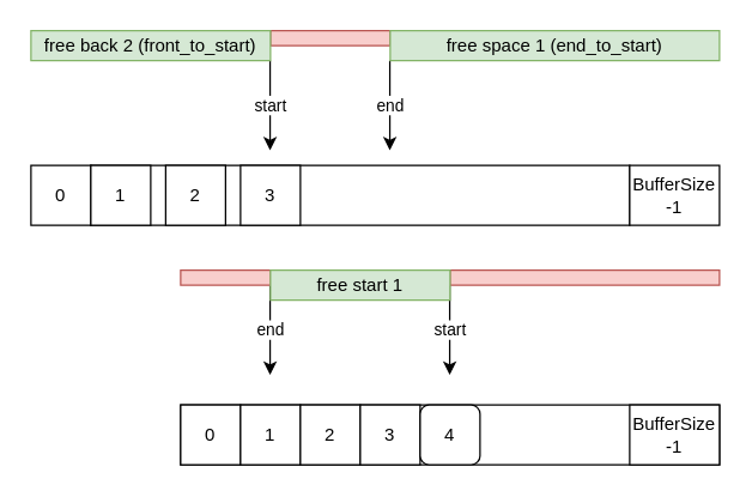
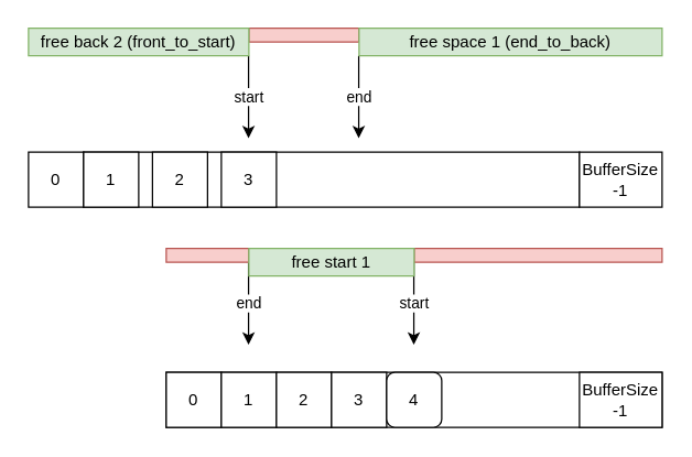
- <mxCell id="22" value="free space 1 (end_to_start)" style="rounded=0;whiteSpace=wrap;html=1;fillColor=#d5e8d4;strokeColor=#82b366;" vertex="1" parent="1"><mxGeometry x="260" y="20" width="220" height="20" as="geometry" /></mxCell>
+ <mxCell id="22" value="free space 1 (end_to_back)" style="rounded=0;whiteSpace=wrap;html=1;fillColor=#d5e8d4;strokeColor=#82b366;" vertex="1" parent="1"><mxGeometry x="260" y="20" width="220" height="20" as="geometry" /></mxCell>
